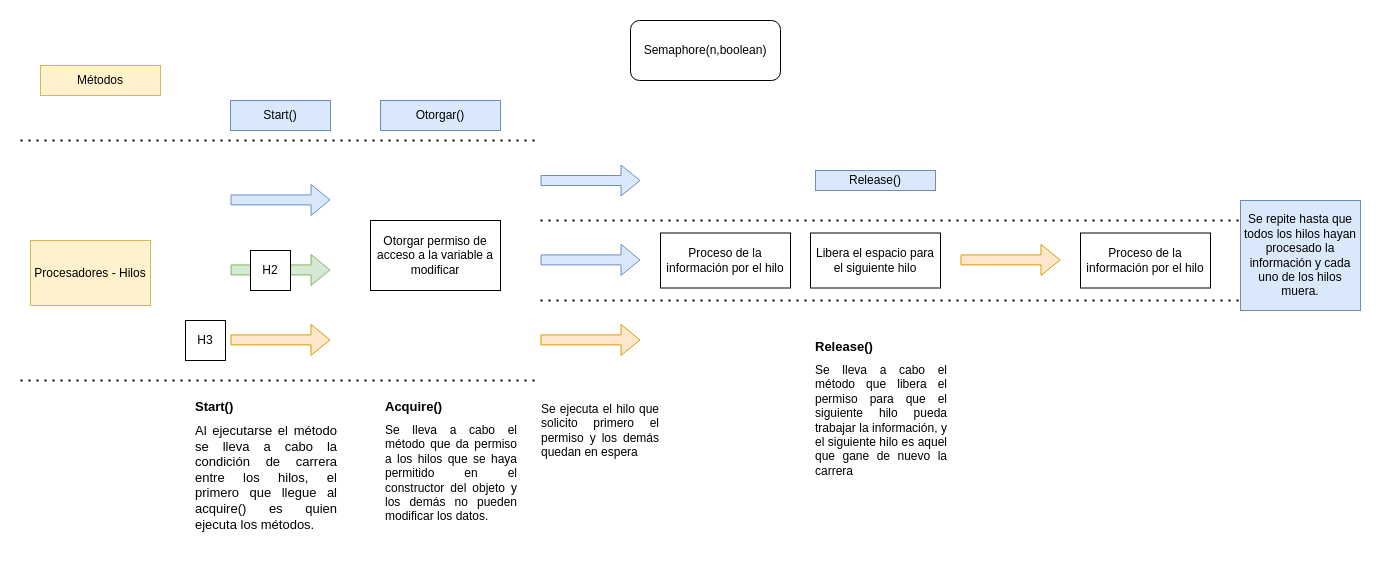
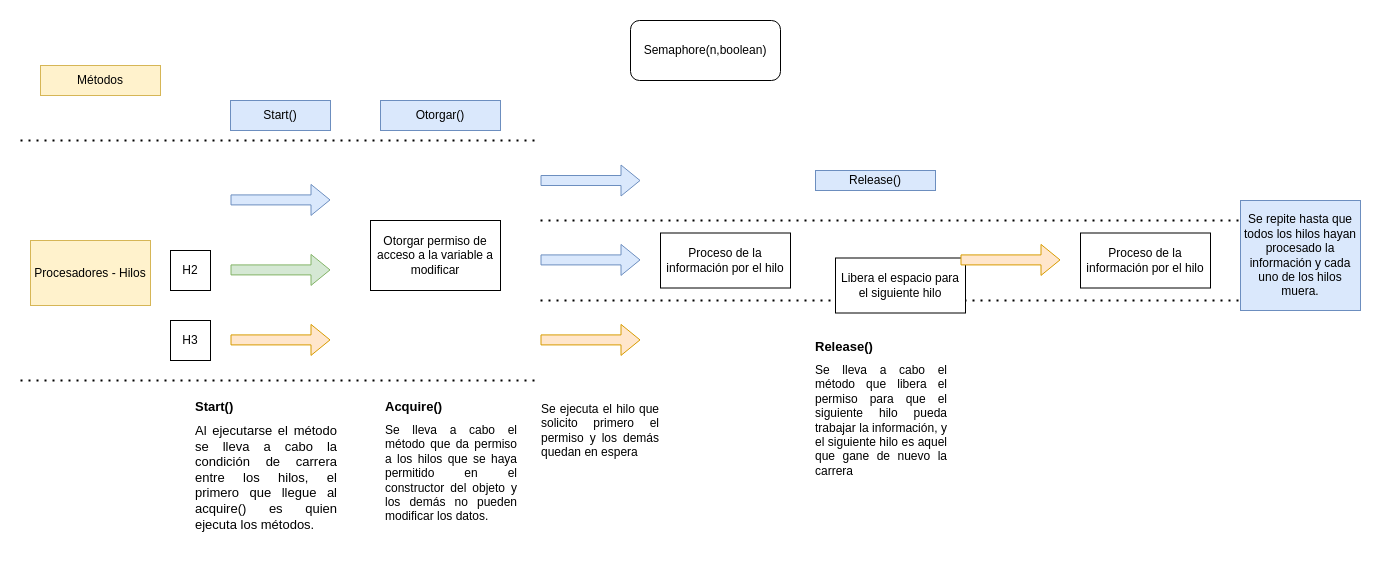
- <mxCell id="25" value="Libera el espacio para el siguiente hilo" style="rounded=0;whiteSpace=wrap;html=1;" vertex="1" parent="1"><mxGeometry x="810" y="232.5" width="130" height="55" as="geometry" /></mxCell>
+ <mxCell id="25" value="Libera el espacio para el siguiente hilo" style="rounded=0;whiteSpace=wrap;html=1;" vertex="1" parent="1"><mxGeometry x="835" y="257.5" width="130" height="55" as="geometry" /></mxCell>
- <mxCell id="8" value="H2" style="rounded=0;whiteSpace=wrap;html=1;" vertex="1" parent="1"><mxGeometry x="250" y="250" width="40" height="40" as="geometry" /></mxCell>
+ <mxCell id="8" value="H2" style="rounded=0;whiteSpace=wrap;html=1;" vertex="1" parent="1"><mxGeometry x="170" y="250" width="40" height="40" as="geometry" /></mxCell>
- <mxCell id="7" value="H3" style="rounded=0;whiteSpace=wrap;html=1;" vertex="1" parent="1"><mxGeometry x="185" y="320" width="40" height="40" as="geometry" /></mxCell>
+ <mxCell id="7" value="H3" style="rounded=0;whiteSpace=wrap;html=1;" vertex="1" parent="1"><mxGeometry x="170" y="320" width="40" height="40" as="geometry" /></mxCell>
